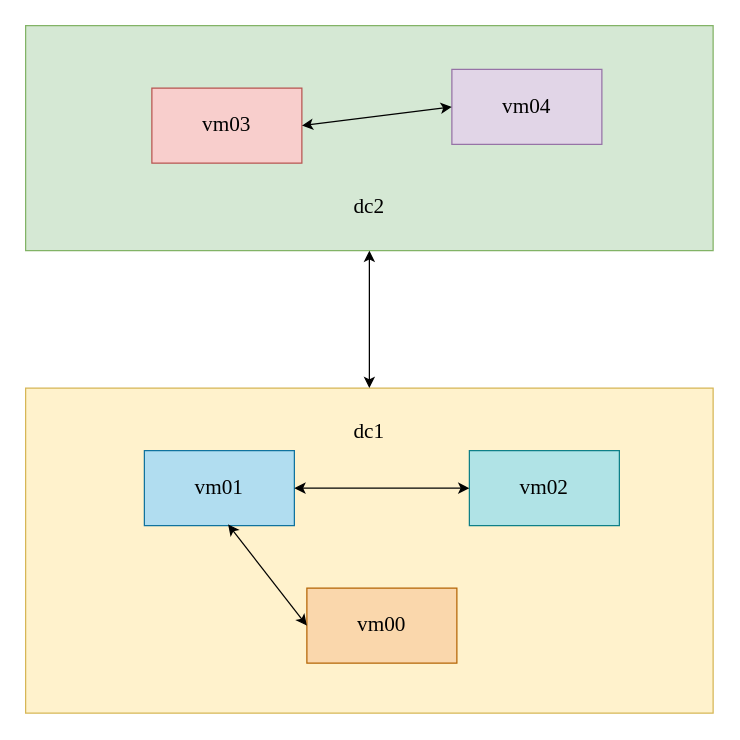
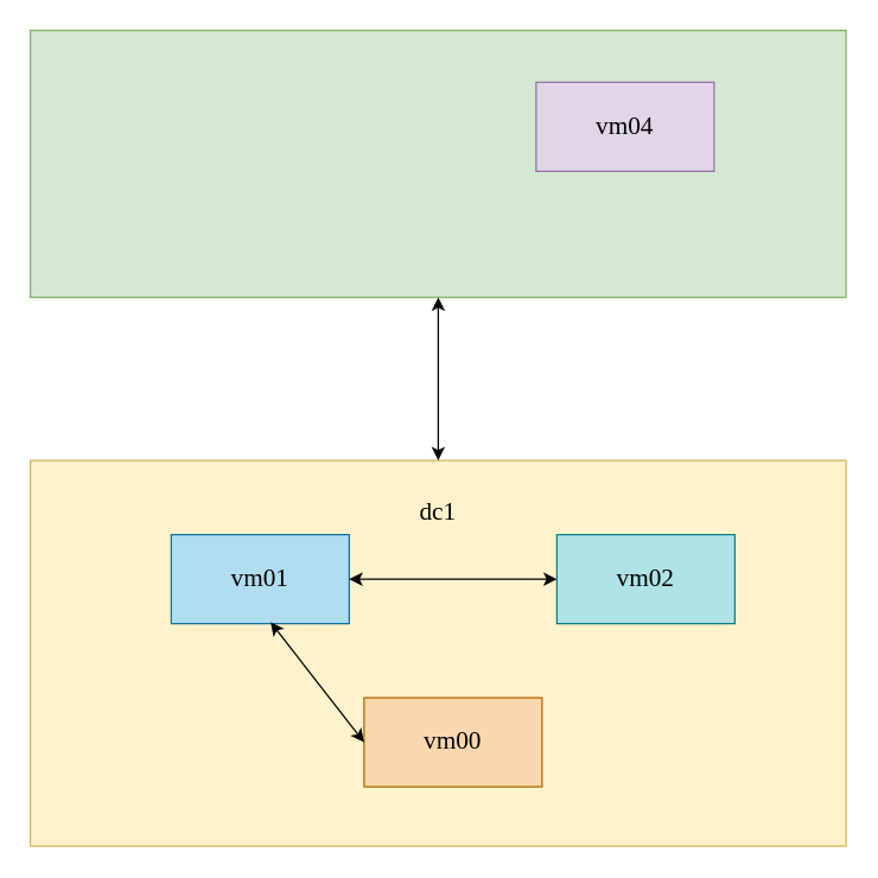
- <mxCell id="12" value="" style="endArrow=classic;startArrow=classic;html=1;rounded=0;fontFamily=Comic Sans MS;fontSize=17;exitX=1;exitY=0.5;exitDx=0;exitDy=0;entryX=0;entryY=0.5;entryDx=0;entryDy=0;" edge="1" parent="1" source="7" target="8"><mxGeometry width="50" height="50" relative="1" as="geometry"><mxPoint x="270" y="100" as="sourcePoint" /><mxPoint x="320" y="120" as="targetPoint" /></mxGeometry></mxCell>
- <mxCell id="7" value="vm03" style="rounded=0;whiteSpace=wrap;html=1;fillColor=#f8cecc;strokeColor=#b85450;fontSize=17;fontFamily=Comic Sans MS;" vertex="1" parent="1"><mxGeometry x="121" y="70" width="120" height="60" as="geometry" /></mxCell>
- <mxCell id="9" value="dc2" style="text;html=1;strokeColor=none;fillColor=none;align=center;verticalAlign=middle;whiteSpace=wrap;rounded=0;fontSize=17;fontFamily=Comic Sans MS;" vertex="1" parent="1"><mxGeometry x="265" y="150" width="60" height="30" as="geometry" /></mxCell>
